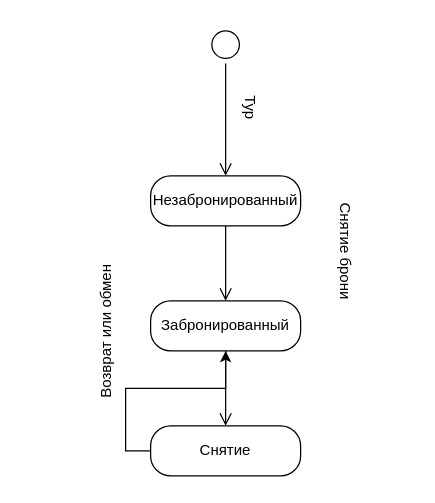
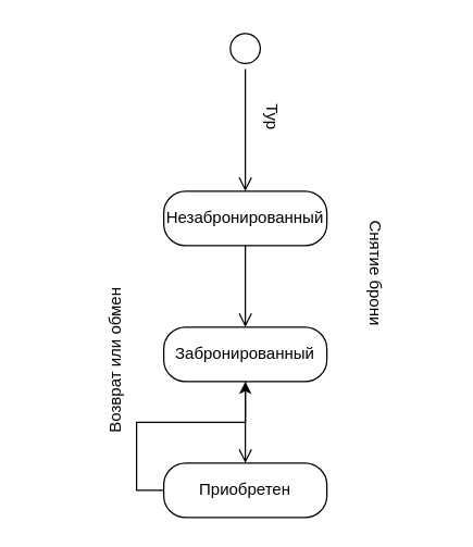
- <mxCell id="10" value="Снятие" style="rounded=1;whiteSpace=wrap;html=1;arcSize=40;fillColor=none;" vertex="1" parent="1"><mxGeometry x="120" y="340" width="120" height="40" as="geometry" /></mxCell>
+ <mxCell id="10" value="Приобретен" style="rounded=1;whiteSpace=wrap;html=1;arcSize=40;fillColor=none;" vertex="1" parent="1"><mxGeometry x="120" y="340" width="120" height="40" as="geometry" /></mxCell>
